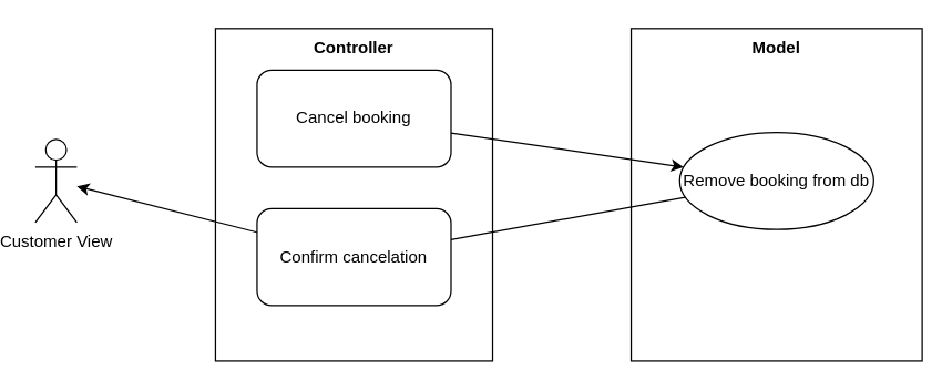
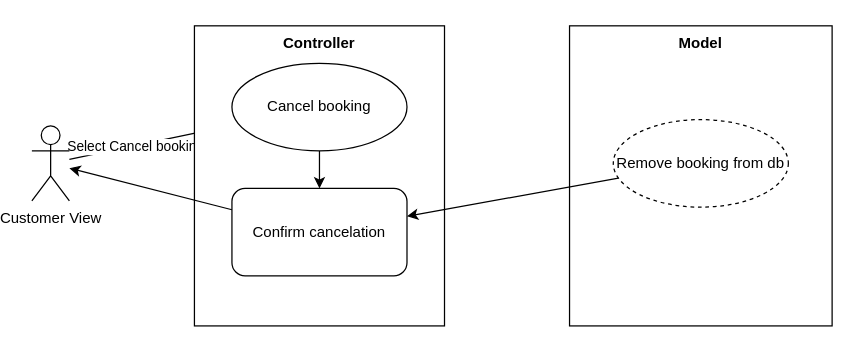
- <mxCell id="8" value="Cancel booking" style="whiteSpace=wrap;html=1;rounded=1;" parent="1" vertex="1"><mxGeometry x="180" y="50" width="140" height="70" as="geometry" /></mxCell>
+ <mxCell id="8" value="Cancel booking" style="ellipse;whiteSpace=wrap;html=1;" parent="1" vertex="1"><mxGeometry x="180" y="50" width="140" height="70" as="geometry" /></mxCell>
- <mxCell id="7" style="edgeStyle=none;html=1;" edge="1" parent="1" source="8" target="10"><mxGeometry relative="1" as="geometry" /></mxCell>
+ <mxCell id="7" style="edgeStyle=none;html=1;" edge="1" parent="1" source="8" target="12"><mxGeometry relative="1" as="geometry" /></mxCell>
+ <mxCell id="2" style="edgeStyle=none;html=1;" edge="1" parent="1" source="4" target="8"><mxGeometry relative="1" as="geometry" /></mxCell>
+ <mxCell id="3" value="Select Cancel booking" style="edgeLabel;html=1;align=center;verticalAlign=middle;resizable=0;points=[];" vertex="1" connectable="0" parent="2"><mxGeometry x="-0.237" y="-1" relative="1" as="geometry"><mxPoint as="offset" /></mxGeometry></mxCell>
- <mxCell id="10" value="Remove booking from db" style="ellipse;whiteSpace=wrap;html=1;" parent="1" vertex="1"><mxGeometry x="485" y="95" width="140" height="70" as="geometry" /></mxCell>
+ <mxCell id="10" value="Remove booking from db" style="ellipse;whiteSpace=wrap;html=1;dashed=1;" parent="1" vertex="1"><mxGeometry x="485" y="95" width="140" height="70" as="geometry" /></mxCell>
- <mxCell id="9" style="edgeStyle=none;html=1;endArrow=none;" edge="1" parent="1" source="10" target="12"><mxGeometry relative="1" as="geometry"><mxPoint x="240" y="300" as="targetPoint" /></mxGeometry></mxCell>
+ <mxCell id="9" style="edgeStyle=none;html=1;" edge="1" parent="1" source="10" target="12"><mxGeometry relative="1" as="geometry"><mxPoint x="240" y="300" as="targetPoint" /></mxGeometry></mxCell>
